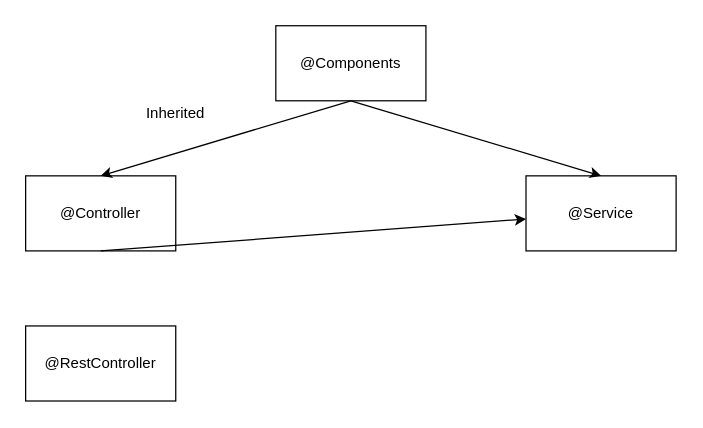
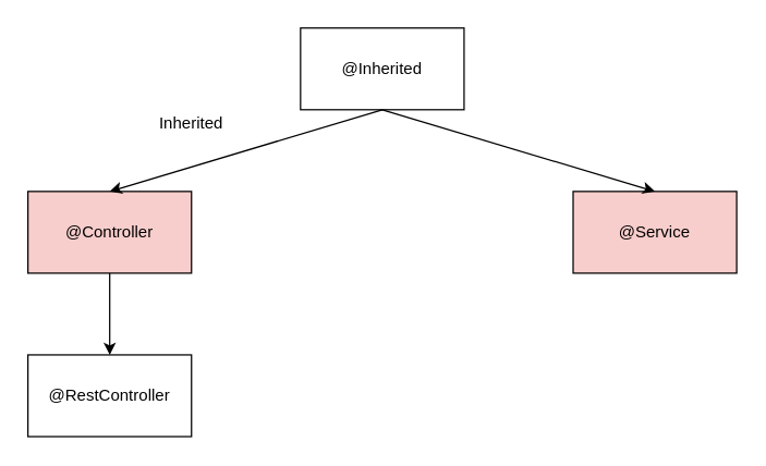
- <mxCell id="2" value="@Components" style="rounded=0;whiteSpace=wrap;html=1;" vertex="1" parent="1"><mxGeometry x="220" y="20" width="120" height="60" as="geometry" /></mxCell>
+ <mxCell id="2" value="@Inherited" style="rounded=0;whiteSpace=wrap;html=1;" vertex="1" parent="1"><mxGeometry x="220" y="20" width="120" height="60" as="geometry" /></mxCell>
- <mxCell id="3" value="@Controller" style="rounded=0;whiteSpace=wrap;html=1;" vertex="1" parent="1"><mxGeometry x="20" y="140" width="120" height="60" as="geometry" /></mxCell>
+ <mxCell id="3" value="@Controller" style="rounded=0;whiteSpace=wrap;html=1;fillColor=#f8cecc;" vertex="1" parent="1"><mxGeometry x="20" y="140" width="120" height="60" as="geometry" /></mxCell>
- <mxCell id="4" value="@Service" style="rounded=0;whiteSpace=wrap;html=1;" vertex="1" parent="1"><mxGeometry x="420" y="140" width="120" height="60" as="geometry" /></mxCell>
+ <mxCell id="4" value="@Service" style="rounded=0;whiteSpace=wrap;html=1;fillColor=#f8cecc;" vertex="1" parent="1"><mxGeometry x="420" y="140" width="120" height="60" as="geometry" /></mxCell>
- <mxCell id="6" value="" style="endArrow=classic;html=1;exitX=0.5;exitY=1;exitDx=0;exitDy=0;" edge="1" parent="1" source="3" target="4"><mxGeometry width="50" height="50" relative="1" as="geometry"><mxPoint x="270" y="190" as="sourcePoint" /><mxPoint x="320" y="140" as="targetPoint" /></mxGeometry></mxCell>
+ <mxCell id="6" value="" style="endArrow=classic;html=1;exitX=0.5;exitY=1;exitDx=0;exitDy=0;entryX=0.5;entryY=0;entryDx=0;entryDy=0;" edge="1" parent="1" source="3" target="5"><mxGeometry width="50" height="50" relative="1" as="geometry"><mxPoint x="270" y="190" as="sourcePoint" /><mxPoint x="320" y="140" as="targetPoint" /></mxGeometry></mxCell>
